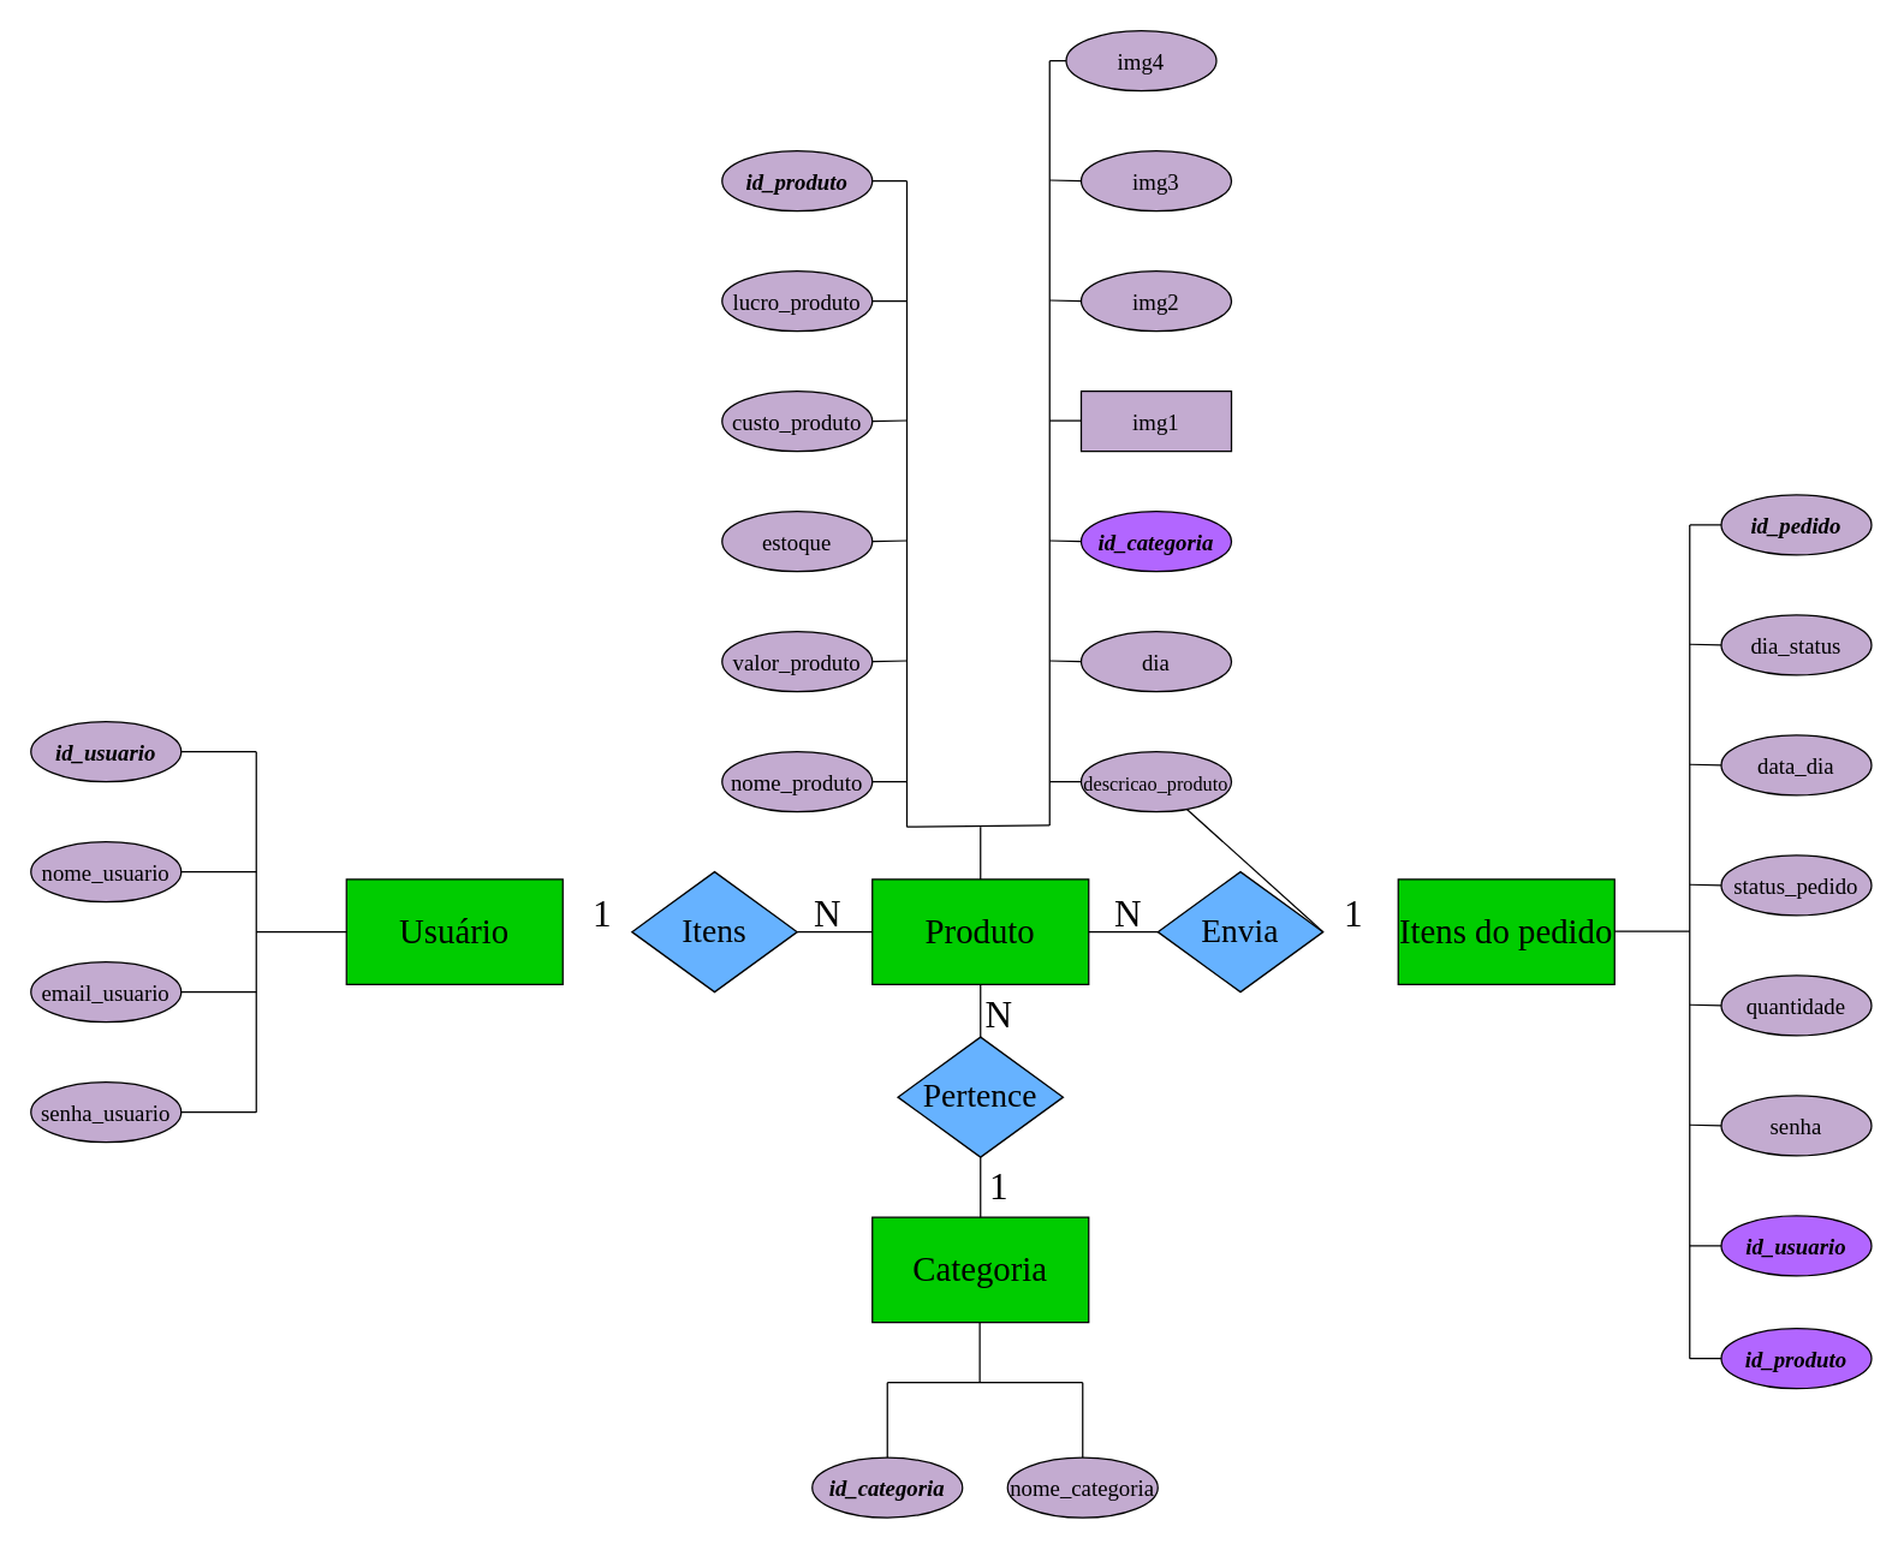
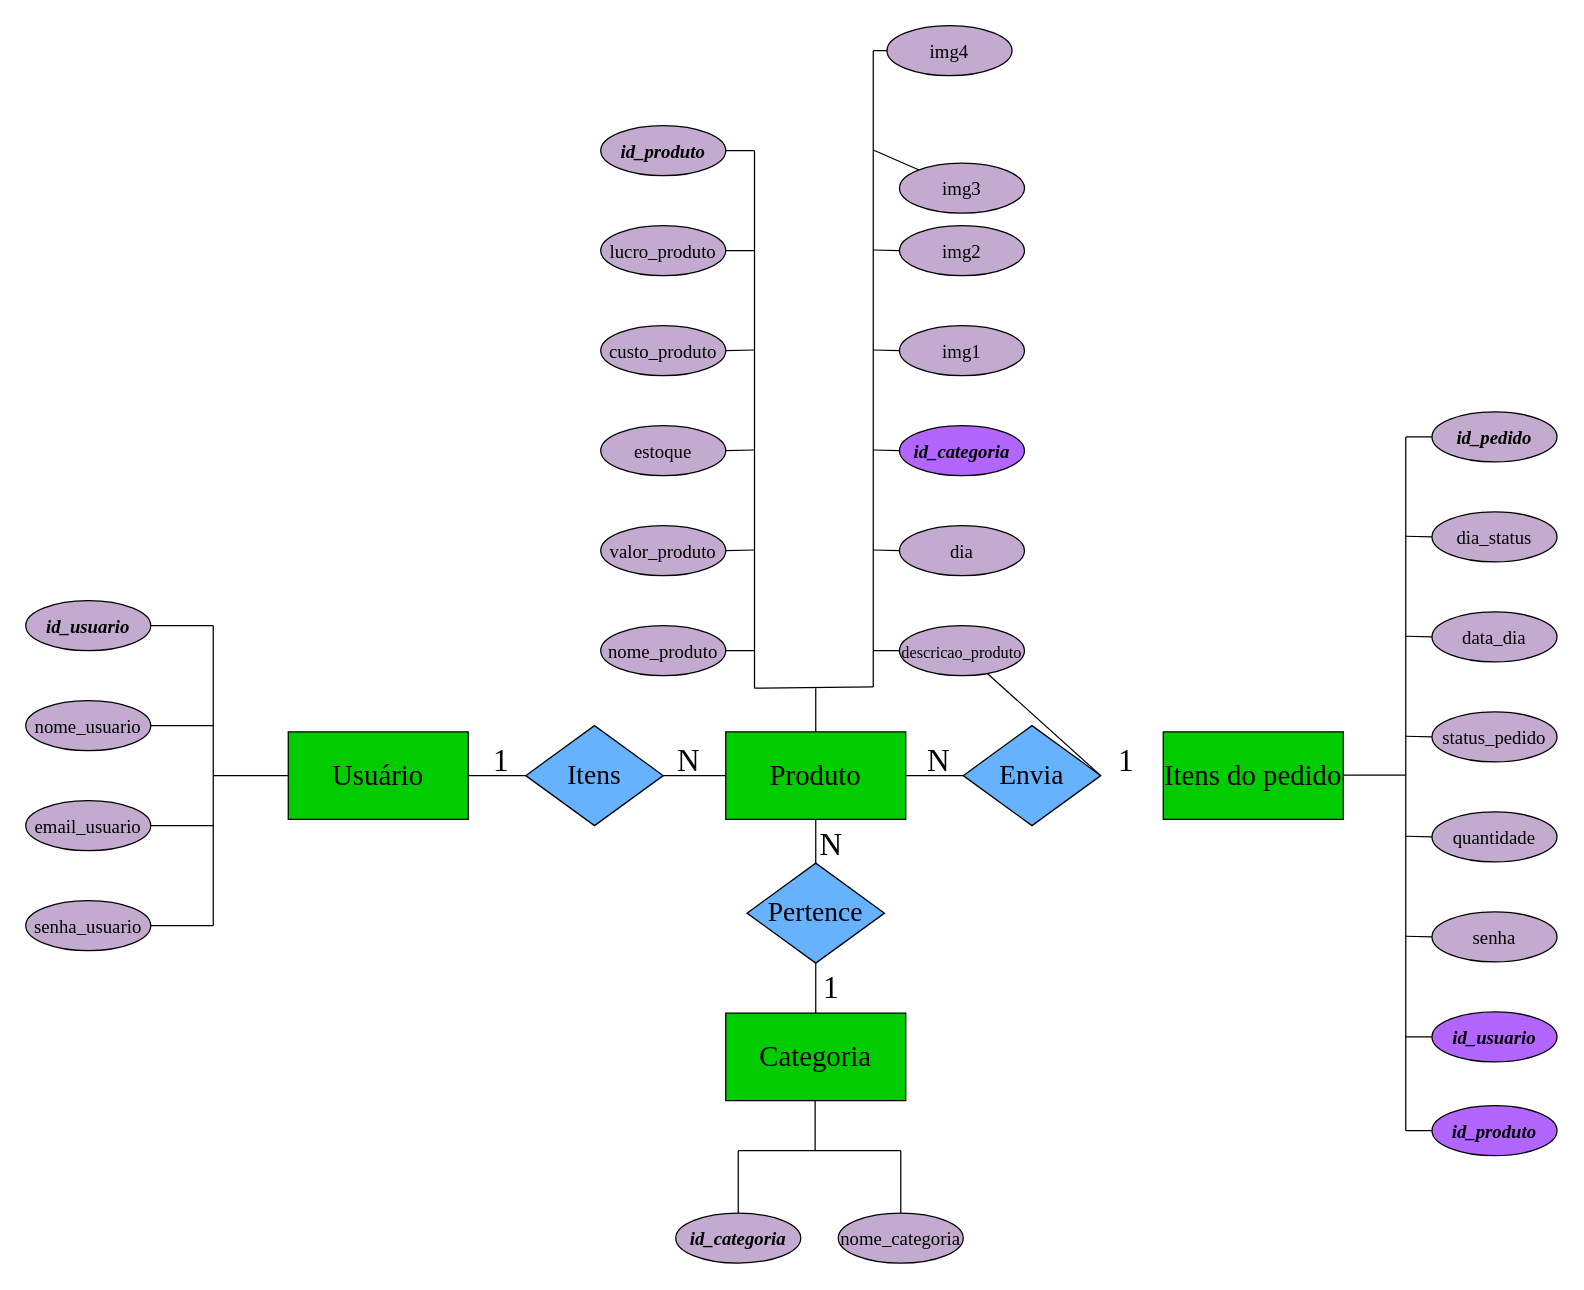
- <mxCell id="40" value="img3" style="ellipse;whiteSpace=wrap;html=1;fillColor=#C3ABD0;fontFamily=Times New Roman;fontSize=15;" vertex="1" parent="1"><mxGeometry x="719" y="100" width="100" height="40" as="geometry" /></mxCell>
+ <mxCell id="40" value="img3" style="ellipse;whiteSpace=wrap;html=1;fillColor=#C3ABD0;fontFamily=Times New Roman;fontSize=15;" vertex="1" parent="1"><mxGeometry x="719" y="130" width="100" height="40" as="geometry" /></mxCell>
- <mxCell id="36" value="img1" style="whiteSpace=wrap;html=1;fillColor=#C3ABD0;fontFamily=Times New Roman;fontSize=15;rounded=0;" vertex="1" parent="1"><mxGeometry x="719" width="100" height="40" as="geometry" y="260" /></mxCell>
+ <mxCell id="36" value="img1" style="ellipse;whiteSpace=wrap;html=1;fillColor=#C3ABD0;fontFamily=Times New Roman;fontSize=15;" vertex="1" parent="1"><mxGeometry x="719" width="100" height="40" as="geometry" y="260" /></mxCell>
+ <mxCell id="9" value="" style="endArrow=none;html=1;rounded=0;exitX=0;exitY=0.5;exitDx=0;exitDy=0;entryX=1;entryY=0.5;entryDx=0;entryDy=0;" edge="1" parent="1" source="5" target="4"><mxGeometry width="50" height="50" relative="1" as="geometry"><mxPoint x="640" y="660" as="sourcePoint" /><mxPoint x="690" y="610" as="targetPoint" /></mxGeometry></mxCell>
